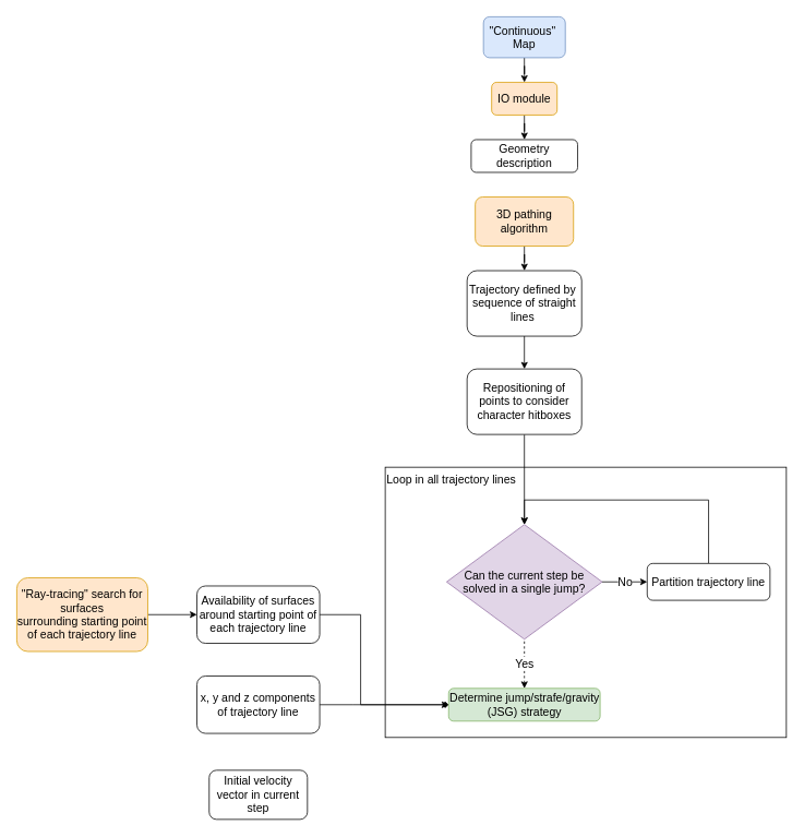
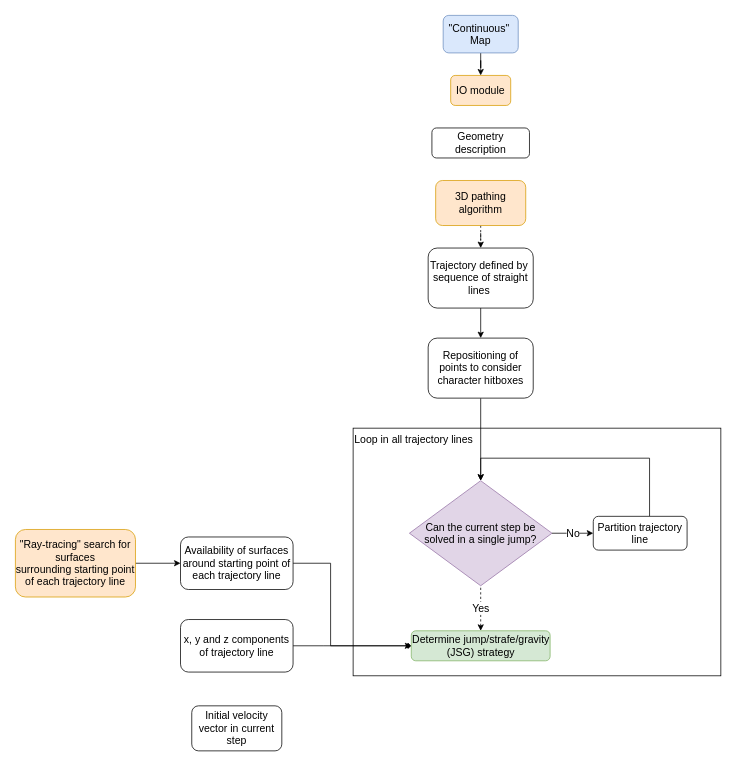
- <mxCell id="5" value="" style="edgeStyle=orthogonalEdgeStyle;rounded=0;orthogonalLoop=1;jettySize=auto;html=1;fontSize=14;" parent="1" source="6" target="7" edge="1"><mxGeometry relative="1" as="geometry" /></mxCell>
- <mxCell id="8" value="" style="edgeStyle=orthogonalEdgeStyle;rounded=0;orthogonalLoop=1;jettySize=auto;html=1;fontSize=14;" parent="1" source="9" target="11" edge="1"><mxGeometry relative="1" as="geometry" /></mxCell>
+ <mxCell id="8" value="" style="edgeStyle=orthogonalEdgeStyle;rounded=0;orthogonalLoop=1;jettySize=auto;html=1;fontSize=14;dashed=1;" parent="1" source="9" target="11" edge="1"><mxGeometry relative="1" as="geometry" /></mxCell>
- <mxCell id="24" value="Partition trajectory line" style="rounded=1;fontSize=14;whiteSpace=wrap;" vertex="1" parent="1"><mxGeometry x="790" y="687.5" width="150" height="45" as="geometry" /></mxCell>
+ <mxCell id="24" value="Partition trajectory line" style="rounded=1;fontSize=14;whiteSpace=wrap;" vertex="1" parent="1"><mxGeometry x="790" y="687.5" width="125" height="45" as="geometry" /></mxCell>
